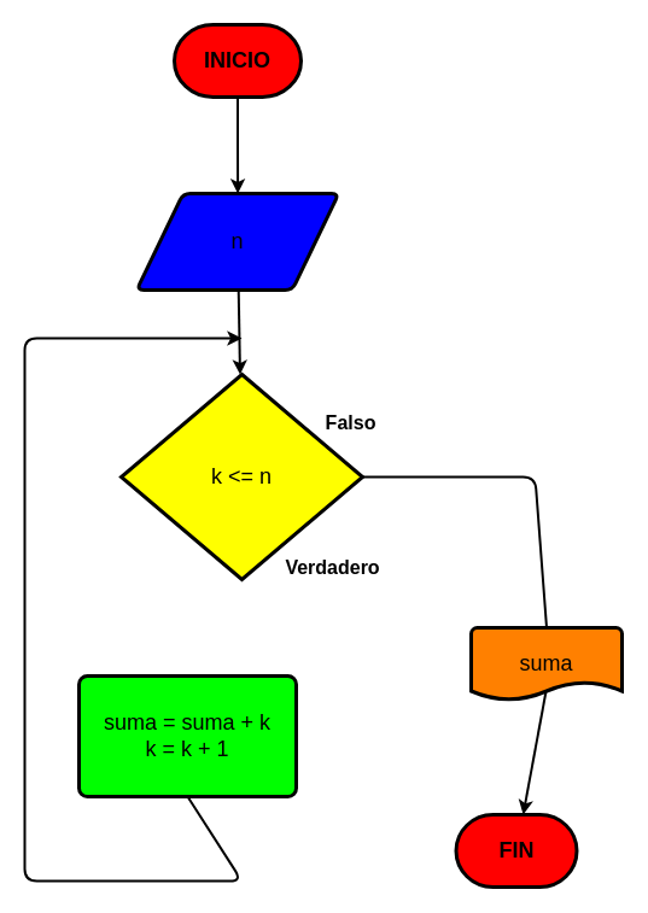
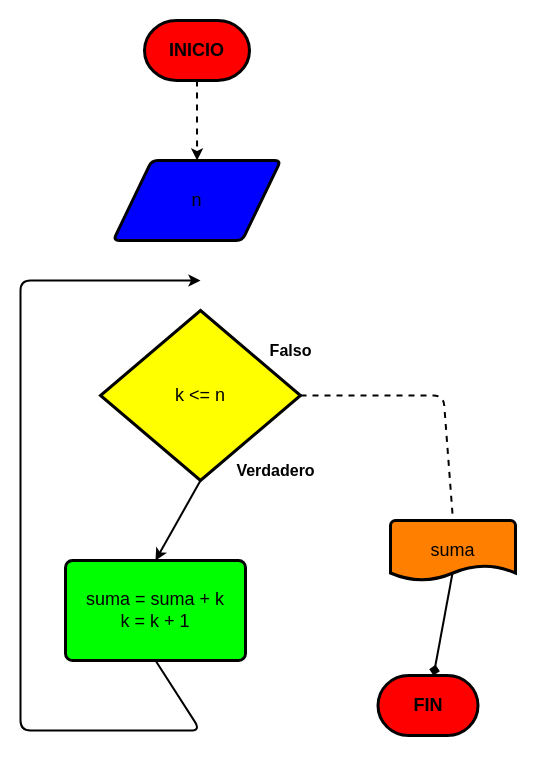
- <mxCell id="4" value="" style="edgeStyle=orthogonalEdgeStyle;rounded=0;orthogonalLoop=1;jettySize=auto;html=1;fontSize=18;strokeColor=#000000;strokeWidth=2;" parent="1" source="5" target="3" edge="1"><mxGeometry relative="1" as="geometry" /></mxCell>
+ <mxCell id="4" value="" style="edgeStyle=orthogonalEdgeStyle;rounded=0;orthogonalLoop=1;jettySize=auto;html=1;fontSize=18;strokeColor=#000000;strokeWidth=2;dashed=1;" parent="1" source="5" target="3" edge="1"><mxGeometry relative="1" as="geometry" /></mxCell>
- <mxCell id="2" value="" style="edgeStyle=none;html=1;strokeWidth=2;strokeColor=#000000;" parent="1" source="3" target="10" edge="1"><mxGeometry relative="1" as="geometry" /></mxCell>
- <mxCell id="13" value="" style="edgeStyle=none;html=1;exitX=1;exitY=0.5;exitDx=0;exitDy=0;exitPerimeter=0;entryX=0.5;entryY=0;entryDx=0;entryDy=0;strokeWidth=2;strokeColor=#000000;endArrow=none;entryPerimeter=0;" parent="1" source="10" target="8" edge="1"><mxGeometry relative="1" as="geometry"><mxPoint x="450" y="690" as="targetPoint" /><Array as="points"><mxPoint x="443" y="395" /></Array><mxPoint x="330" y="345" as="sourcePoint" /></mxGeometry></mxCell>
+ <mxCell id="13" value="" style="edgeStyle=none;html=1;exitX=1;exitY=0.5;exitDx=0;exitDy=0;exitPerimeter=0;entryX=0.5;entryY=0;entryDx=0;entryDy=0;strokeWidth=2;strokeColor=#000000;endArrow=none;entryPerimeter=0;dashed=1;" parent="1" source="10" target="8" edge="1"><mxGeometry relative="1" as="geometry"><mxPoint x="450" y="690" as="targetPoint" /><Array as="points"><mxPoint x="443" y="395" /></Array><mxPoint x="330" y="345" as="sourcePoint" /></mxGeometry></mxCell>
+ <mxCell id="9" style="edgeStyle=none;html=1;exitX=0.5;exitY=1;exitDx=0;exitDy=0;exitPerimeter=0;strokeWidth=2;strokeColor=#000000;entryX=0.5;entryY=0;entryDx=0;entryDy=0;" parent="1" source="10" target="15" edge="1"><mxGeometry relative="1" as="geometry"><mxPoint x="197.947" y="550" as="targetPoint" /></mxGeometry></mxCell>
- <mxCell id="7" value="" style="edgeStyle=none;html=1;strokeColor=#000000;strokeWidth=2;exitX=0.5;exitY=0.833;exitDx=0;exitDy=0;exitPerimeter=0;" parent="1" source="8" target="6" edge="1"><mxGeometry relative="1" as="geometry" /></mxCell>
+ <mxCell id="7" value="" style="edgeStyle=none;html=1;strokeColor=#000000;strokeWidth=2;exitX=0.5;exitY=0.833;exitDx=0;exitDy=0;exitPerimeter=0;endArrow=diamond;" parent="1" source="8" target="6" edge="1"><mxGeometry relative="1" as="geometry" /></mxCell>
